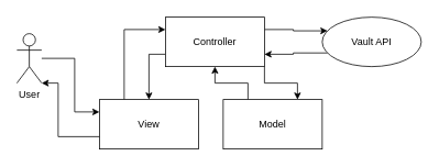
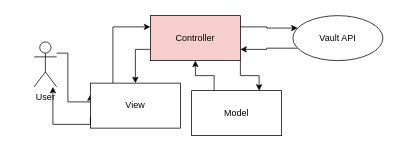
- <mxCell id="9" value="Controller" style="rounded=0;whiteSpace=wrap;html=1;" vertex="1" parent="1"><mxGeometry x="200" y="20" width="120" height="60" as="geometry" /></mxCell>
+ <mxCell id="9" value="Controller" style="rounded=0;whiteSpace=wrap;html=1;fillColor=#f8cecc;" vertex="1" parent="1"><mxGeometry x="200" y="20" width="120" height="60" as="geometry" /></mxCell>
- <mxCell id="3" value="User" style="shape=umlActor;verticalLabelPosition=bottom;verticalAlign=top;html=1;outlineConnect=0;" vertex="1" parent="1"><mxGeometry x="20" y="40" width="30" height="60" as="geometry" /></mxCell>
+ <mxCell id="3" value="User" style="shape=umlActor;verticalLabelPosition=bottom;verticalAlign=top;html=1;outlineConnect=0;" vertex="1" parent="1"><mxGeometry x="45" y="55" width="30" height="60" as="geometry" /></mxCell>
- <mxCell id="5" value="View" style="rounded=0;whiteSpace=wrap;html=1;" vertex="1" parent="1"><mxGeometry x="120" y="120" width="120" height="60" as="geometry" /></mxCell>
+ <mxCell id="5" value="View" style="rounded=0;whiteSpace=wrap;html=1;" vertex="1" parent="1"><mxGeometry x="120" y="110" width="120" height="60" as="geometry" /></mxCell>
- <mxCell id="11" value="Model" style="rounded=0;whiteSpace=wrap;html=1;" vertex="1" parent="1"><mxGeometry x="270" y="120" width="120" height="60" as="geometry" /></mxCell>
+ <mxCell id="11" value="Model" style="rounded=0;whiteSpace=wrap;html=1;" vertex="1" parent="1"><mxGeometry x="255" y="120" width="120" height="60" as="geometry" /></mxCell>
